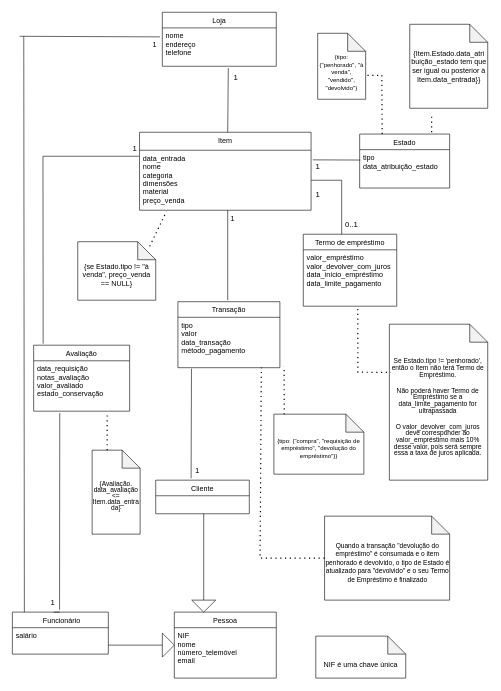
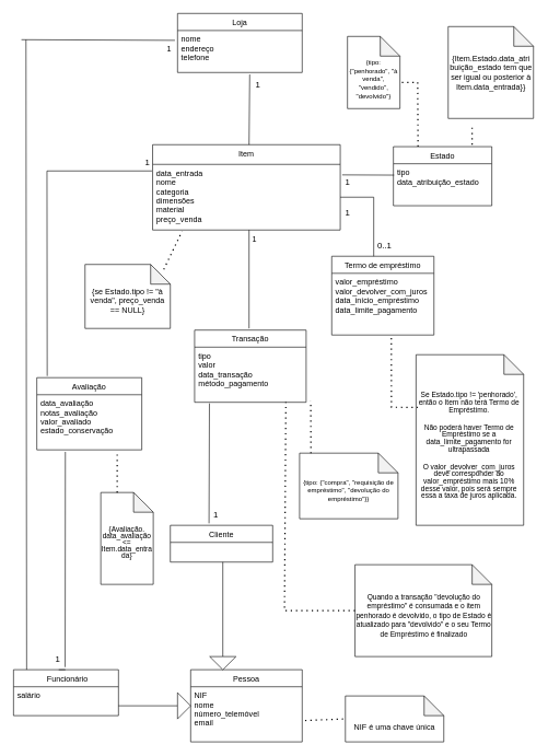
- <mxCell id="11" value="data_requisição&#10;notas_avaliação&#10;valor_avaliado&#10;estado_conservação&#10;&#10;" style="text;align=left;verticalAlign=top;spacingLeft=4;spacingRight=4;overflow=hidden;rotatable=0;points=[[0,0.5],[1,0.5]];portConstraint=eastwest;fontStyle=0;container=0;" parent="10" vertex="1"><mxGeometry y="26" width="160" height="84" as="geometry" /></mxCell>
+ <mxCell id="11" value="data_avaliação&#10;notas_avaliação&#10;valor_avaliado&#10;estado_conservação&#10;&#10;" style="text;align=left;verticalAlign=top;spacingLeft=4;spacingRight=4;overflow=hidden;rotatable=0;points=[[0,0.5],[1,0.5]];portConstraint=eastwest;fontStyle=0;container=0;" parent="10" vertex="1"><mxGeometry y="26" width="160" height="84" as="geometry" /></mxCell>
- <mxCell id="17" value="&lt;div style=&quot;padding-right: 3px; margin-bottom: 0px; margin-top: 16px; font-size: 11px; line-height: 100%;&quot; align=&quot;center&quot;&gt;Se Estado.tipo != 'penhorado', então o Item não terá Termo de Empréstimo.&lt;br&gt;&lt;/div&gt;&lt;div style=&quot;padding-right: 3px; margin-bottom: 0px; margin-top: 16px; font-size: 11px; line-height: 100%;&quot; align=&quot;center&quot;&gt;Não poderá haver Termo de Empréstimo se a data_limite_pagamento for ultrapassada&lt;/div&gt;&lt;div style=&quot;padding-right: 3px; margin-bottom: 0px; margin-top: 16px; font-size: 11px; line-height: 100%;&quot; align=&quot;center&quot;&gt;&lt;font style=&quot;font-size: 11px;&quot;&gt;O valor_devolver_com_juros deve corresponder ao valor_empréstimo mais 10% desse valor, pois será sempre essa a taxa de juros aplicada.&lt;/font&gt;&lt;/div&gt;" style="shape=note;whiteSpace=wrap;html=1;backgroundOutline=1;darkOpacity=0.05;align=center;container=0;" parent="1" vertex="1"><mxGeometry x="648.5" y="540" width="164" height="260" as="geometry" /></mxCell>
+ <mxCell id="17" value="&lt;div style=&quot;padding-right: 3px; margin-bottom: 0px; margin-top: 16px; font-size: 11px; line-height: 100%;&quot; align=&quot;center&quot;&gt;Se Estado.tipo != 'penhorado', então o Item não terá Termo de Empréstimo.&lt;br&gt;&lt;/div&gt;&lt;div style=&quot;padding-right: 3px; margin-bottom: 0px; margin-top: 16px; font-size: 11px; line-height: 100%;&quot; align=&quot;center&quot;&gt;Não poderá haver Termo de Empréstimo se a data_limite_pagamento for ultrapassada&lt;/div&gt;&lt;div style=&quot;padding-right: 3px; margin-bottom: 0px; margin-top: 16px; font-size: 11px; line-height: 100%;&quot; align=&quot;center&quot;&gt;&lt;font style=&quot;font-size: 11px;&quot;&gt;O valor_devolver_com_juros deve corresponder ao valor_empréstimo mais 10% desse valor, pois será sempre essa a taxa de juros aplicada.&lt;/font&gt;&lt;/div&gt;" style="shape=note;whiteSpace=wrap;html=1;backgroundOutline=1;darkOpacity=0.05;align=center;container=0;" parent="1" vertex="1"><mxGeometry x="633.5" y="540" width="164" height="260" as="geometry" /></mxCell>
+ <mxCell id="41" value="" style="endArrow=none;dashed=1;html=1;dashPattern=1 3;strokeWidth=2;rounded=0;entryX=0;entryY=0.5;entryDx=0;entryDy=0;entryPerimeter=0;exitX=1.026;exitY=0.612;exitDx=0;exitDy=0;exitPerimeter=0;" parent="1" source="34" target="38" edge="1"><mxGeometry width="50" height="50" relative="1" as="geometry"><mxPoint x="469" y="1090" as="sourcePoint" /><mxPoint x="519" y="600" as="targetPoint" /></mxGeometry></mxCell>
